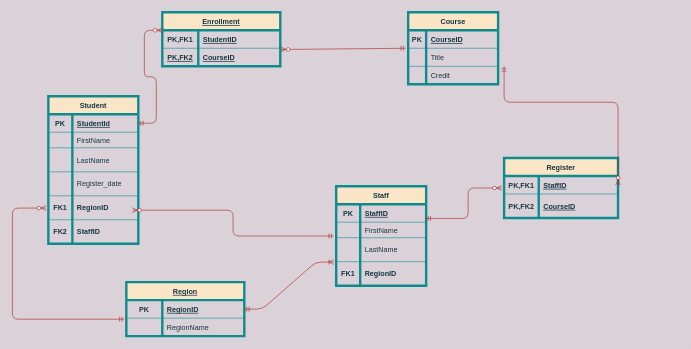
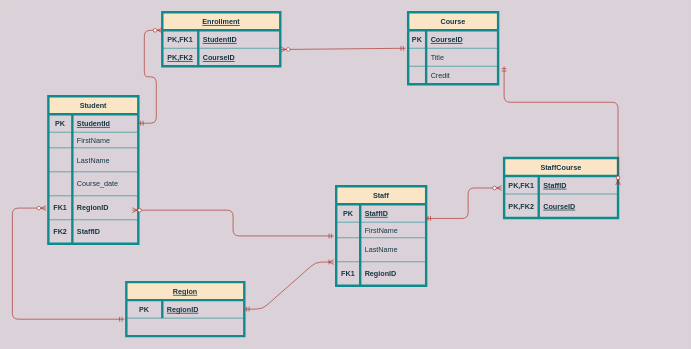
- <mxCell id="39" value="Register" style="shape=table;startSize=30;container=1;collapsible=1;childLayout=tableLayout;fixedRows=1;rowLines=0;fontStyle=1;align=center;resizeLast=1;strokeWidth=4;perimeterSpacing=4;fillColor=#FAE5C7;strokeColor=#0F8B8D;fontColor=#143642;" vertex="1" parent="1"><mxGeometry x="840" y="263" width="190" height="100" as="geometry" /></mxCell>
+ <mxCell id="39" value="StaffCourse" style="shape=table;startSize=30;container=1;collapsible=1;childLayout=tableLayout;fixedRows=1;rowLines=0;fontStyle=1;align=center;resizeLast=1;strokeWidth=4;perimeterSpacing=4;fillColor=#FAE5C7;strokeColor=#0F8B8D;fontColor=#143642;" vertex="1" parent="1"><mxGeometry x="840" y="263" width="190" height="100" as="geometry" /></mxCell>
- <mxCell id="14" value="Register_date" style="shape=partialRectangle;overflow=hidden;connectable=0;fillColor=none;top=0;left=0;bottom=0;right=0;align=left;spacingLeft=6;fontStyle=0;strokeColor=#0F8B8D;fontColor=#143642;" vertex="1" parent="12"><mxGeometry x="40" width="110" height="40" as="geometry"><mxRectangle width="110" height="40" as="alternateBounds" /></mxGeometry></mxCell>
+ <mxCell id="14" value="Course_date" style="shape=partialRectangle;overflow=hidden;connectable=0;fillColor=none;top=0;left=0;bottom=0;right=0;align=left;spacingLeft=6;fontStyle=0;strokeColor=#0F8B8D;fontColor=#143642;" vertex="1" parent="12"><mxGeometry x="40" width="110" height="40" as="geometry"><mxRectangle width="110" height="40" as="alternateBounds" /></mxGeometry></mxCell>
- <mxCell id="65" value="RegionName" style="shape=partialRectangle;overflow=hidden;connectable=0;fillColor=none;top=0;left=0;bottom=0;right=0;align=left;spacingLeft=6;fontStyle=0;strokeColor=#0F8B8D;fontColor=#143642;" vertex="1" parent="63"><mxGeometry x="60" width="136.75" height="30" as="geometry"><mxRectangle width="136.75" height="30" as="alternateBounds" /></mxGeometry></mxCell>
